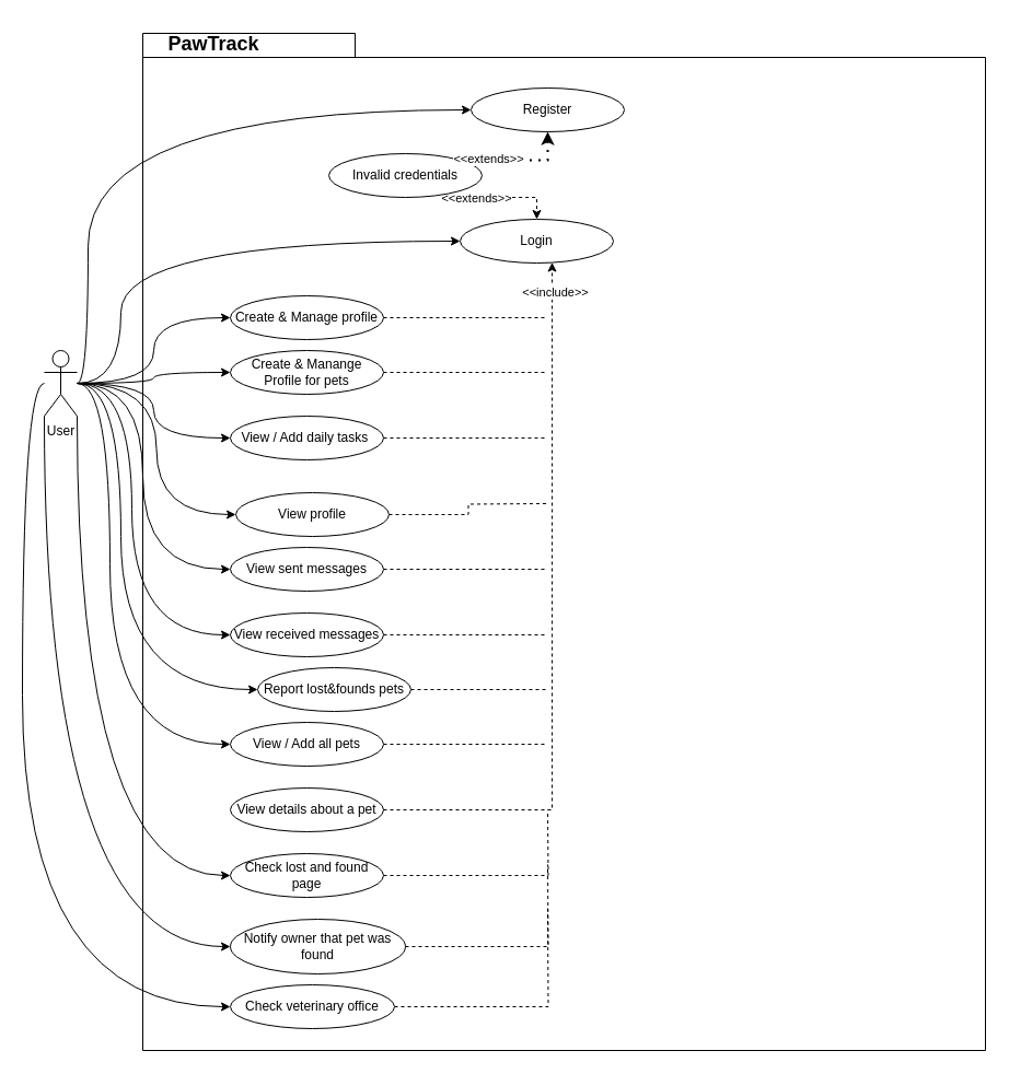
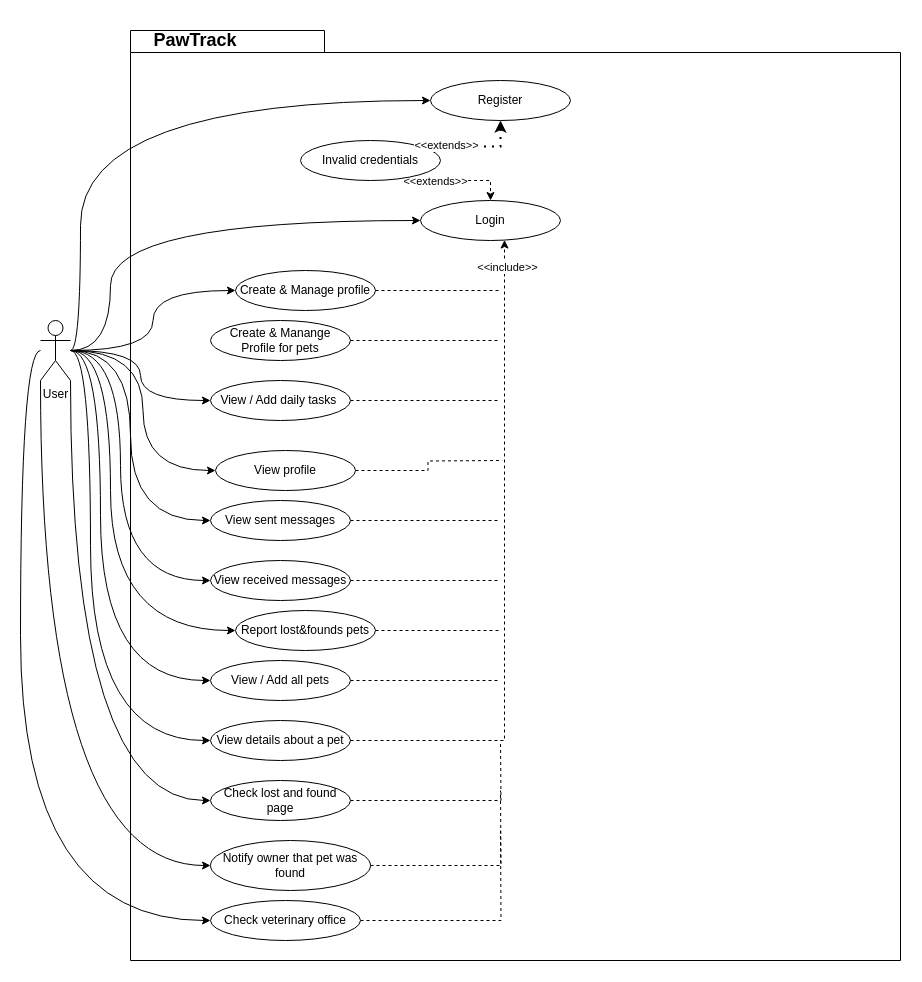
- <mxCell id="27" value="Create &amp;amp; Manage profile" style="ellipse;whiteSpace=wrap;html=1;" parent="1" vertex="1"><mxGeometry x="210" y="270" width="140" height="40" as="geometry" /></mxCell>
+ <mxCell id="27" value="Create &amp;amp; Manage profile" style="ellipse;whiteSpace=wrap;html=1;" parent="1" vertex="1"><mxGeometry x="235" y="270" width="140" height="40" as="geometry" /></mxCell>
- <mxCell id="14" style="edgeStyle=orthogonalEdgeStyle;rounded=0;orthogonalLoop=1;jettySize=auto;html=1;entryX=0;entryY=0.5;entryDx=0;entryDy=0;curved=1;" parent="1" source="25" target="29" edge="1"><mxGeometry relative="1" as="geometry" /></mxCell>
+ <mxCell id="21" style="edgeStyle=orthogonalEdgeStyle;rounded=0;orthogonalLoop=1;jettySize=auto;html=1;entryX=0;entryY=0.5;entryDx=0;entryDy=0;curved=1;" parent="1" source="25" target="42" edge="1"><mxGeometry relative="1" as="geometry"><Array as="points"><mxPoint x="90" y="350" /><mxPoint x="90" y="740" /></Array></mxGeometry></mxCell>
